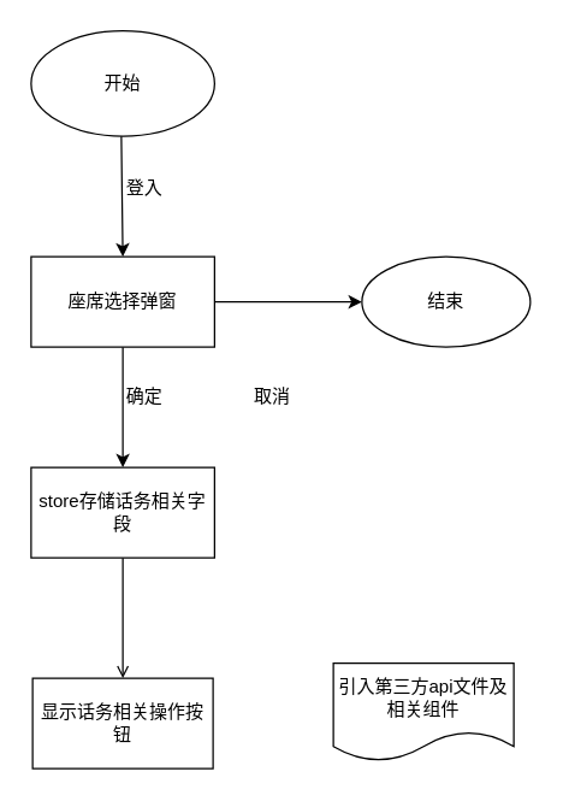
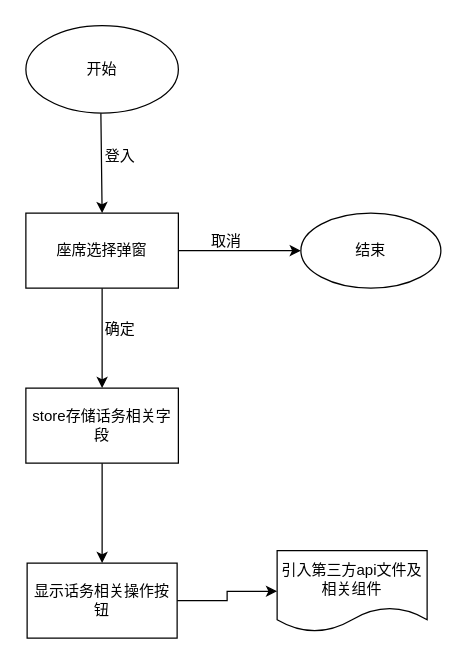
- <mxCell id="9" value="取消" style="text;html=1;align=center;verticalAlign=middle;resizable=0;points=[];autosize=1;strokeColor=none;fillColor=none;" vertex="1" parent="1"><mxGeometry x="155" y="248" width="50" height="30" as="geometry" /></mxCell>
+ <mxCell id="9" value="取消" style="text;html=1;align=center;verticalAlign=middle;resizable=0;points=[];autosize=1;strokeColor=none;fillColor=none;" vertex="1" parent="1"><mxGeometry x="155" y="178" width="50" height="30" as="geometry" /></mxCell>
- <mxCell id="10" value="" style="edgeStyle=orthogonalEdgeStyle;rounded=0;orthogonalLoop=1;jettySize=auto;html=1;endArrow=open;" edge="1" parent="1" source="11" target="14"><mxGeometry relative="1" as="geometry" /></mxCell>
+ <mxCell id="10" value="" style="edgeStyle=orthogonalEdgeStyle;rounded=0;orthogonalLoop=1;jettySize=auto;html=1;" edge="1" parent="1" source="11" target="14"><mxGeometry relative="1" as="geometry" /></mxCell>
+ <mxCell id="13" value="" style="edgeStyle=orthogonalEdgeStyle;rounded=0;orthogonalLoop=1;jettySize=auto;html=1;" edge="1" parent="1" source="14" target="15"><mxGeometry relative="1" as="geometry" /></mxCell>
